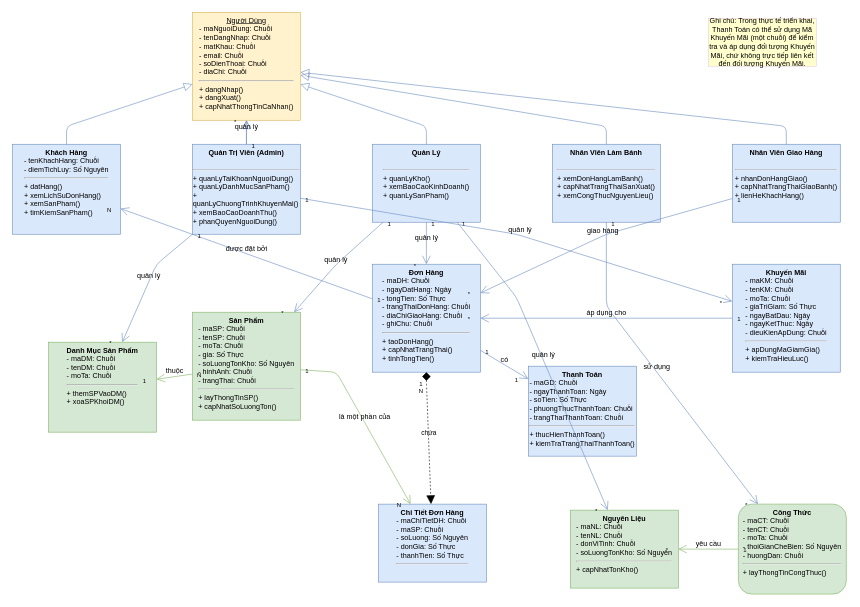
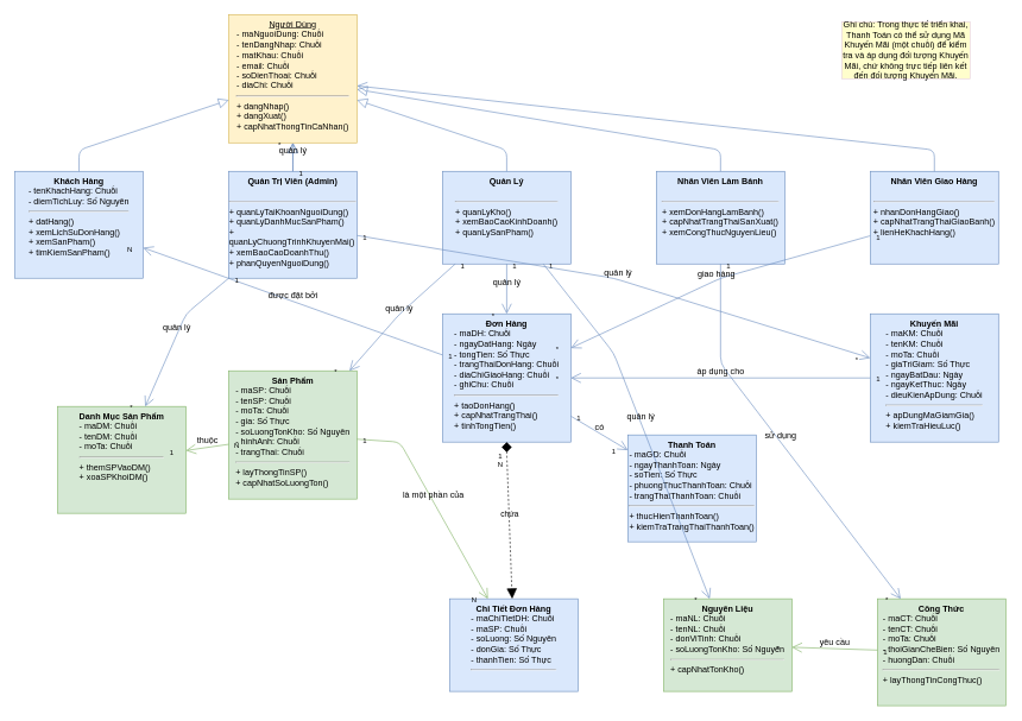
- <mxCell id="20" value="" style="endArrow=block;endFill=0;endSize=12;html=1;strokeColor=#6C8EBF;" parent="1" source="7" target="2" edge="1"><mxGeometry width="160" relative="1" as="geometry"><mxPoint x="1310" y="240" as="sourcePoint" /><mxPoint x="410" y="200" as="targetPoint" /><Array as="points"><mxPoint x="1310" y="210" /></Array></mxGeometry></mxCell>
+ <mxCell id="20" value="" style="endArrow=open;endFill=0;endSize=12;html=1;strokeColor=#6C8EBF;" parent="1" source="7" target="2" edge="1"><mxGeometry width="160" relative="1" as="geometry"><mxPoint x="1310" y="240" as="sourcePoint" /><mxPoint x="410" y="200" as="targetPoint" /><Array as="points"><mxPoint x="1310" y="210" /></Array></mxGeometry></mxCell>
- <mxCell id="14" value="&lt;b&gt;Nguyên Liệu&lt;/b&gt;&lt;div style=&quot;text-align: left&quot;&gt;- maNL: Chuỗi&lt;br&gt;- tenNL: Chuỗi&lt;br&gt;- donViTinh: Chuỗi&lt;br&gt;- soLuongTonKho: Số Nguyên&lt;/div&gt;&lt;hr&gt;&lt;div style=&quot;text-align: left&quot;&gt;+ capNhatTonKho()&lt;/div&gt;" style="html=1;whiteSpace=wrap;fillColor=#D5E8D4;strokeColor=#82B366;fontFamily=Helvetica;fontSize=12;align=center;verticalAlign=top;" parent="1" vertex="1"><mxGeometry x="950.14" y="850" width="180" height="130" as="geometry" /></mxCell>
+ <mxCell id="14" value="&lt;b&gt;Nguyên Liệu&lt;/b&gt;&lt;div style=&quot;text-align: left&quot;&gt;- maNL: Chuỗi&lt;br&gt;- tenNL: Chuỗi&lt;br&gt;- donViTinh: Chuỗi&lt;br&gt;- soLuongTonKho: Số Nguyên&lt;/div&gt;&lt;hr&gt;&lt;div style=&quot;text-align: left&quot;&gt;+ capNhatTonKho()&lt;/div&gt;" style="html=1;whiteSpace=wrap;fillColor=#D5E8D4;strokeColor=#82B366;fontFamily=Helvetica;fontSize=12;align=center;verticalAlign=top;" parent="1" vertex="1"><mxGeometry x="930.14" y="840" width="180" height="130" as="geometry" /></mxCell>
- <mxCell id="15" value="&lt;b&gt;Công Thức&lt;/b&gt;&lt;div style=&quot;text-align: left&quot;&gt;- maCT: Chuỗi&lt;br&gt;- tenCT: Chuỗi&lt;br&gt;- moTa: Chuỗi&lt;br&gt;- thoiGianCheBien: Số Nguyên&lt;br&gt;- huongDan: Chuỗi&lt;/div&gt;&lt;hr&gt;&lt;div style=&quot;text-align: left&quot;&gt;+ layThongTinCongThuc()&lt;/div&gt;" style="html=1;whiteSpace=wrap;fillColor=#D5E8D4;strokeColor=#82B366;fontFamily=Helvetica;fontSize=12;align=center;verticalAlign=top;rounded=1;" parent="1" vertex="1"><mxGeometry x="1230.14" y="840" width="180" height="150" as="geometry" /></mxCell>
+ <mxCell id="15" value="&lt;b&gt;Công Thức&lt;/b&gt;&lt;div style=&quot;text-align: left&quot;&gt;- maCT: Chuỗi&lt;br&gt;- tenCT: Chuỗi&lt;br&gt;- moTa: Chuỗi&lt;br&gt;- thoiGianCheBien: Số Nguyên&lt;br&gt;- huongDan: Chuỗi&lt;/div&gt;&lt;hr&gt;&lt;div style=&quot;text-align: left&quot;&gt;+ layThongTinCongThuc()&lt;/div&gt;" style="html=1;whiteSpace=wrap;fillColor=#D5E8D4;strokeColor=#82B366;fontFamily=Helvetica;fontSize=12;align=center;verticalAlign=top;" parent="1" vertex="1"><mxGeometry x="1230.14" y="840" width="180" height="150" as="geometry" /></mxCell>
